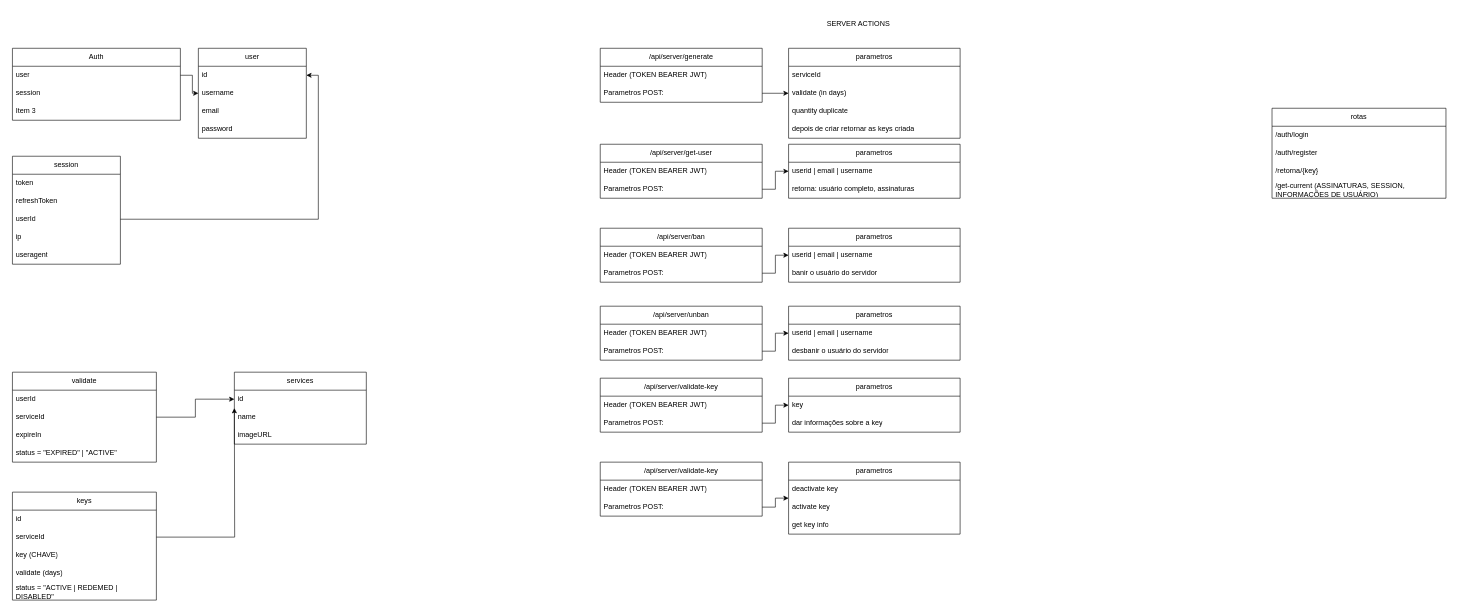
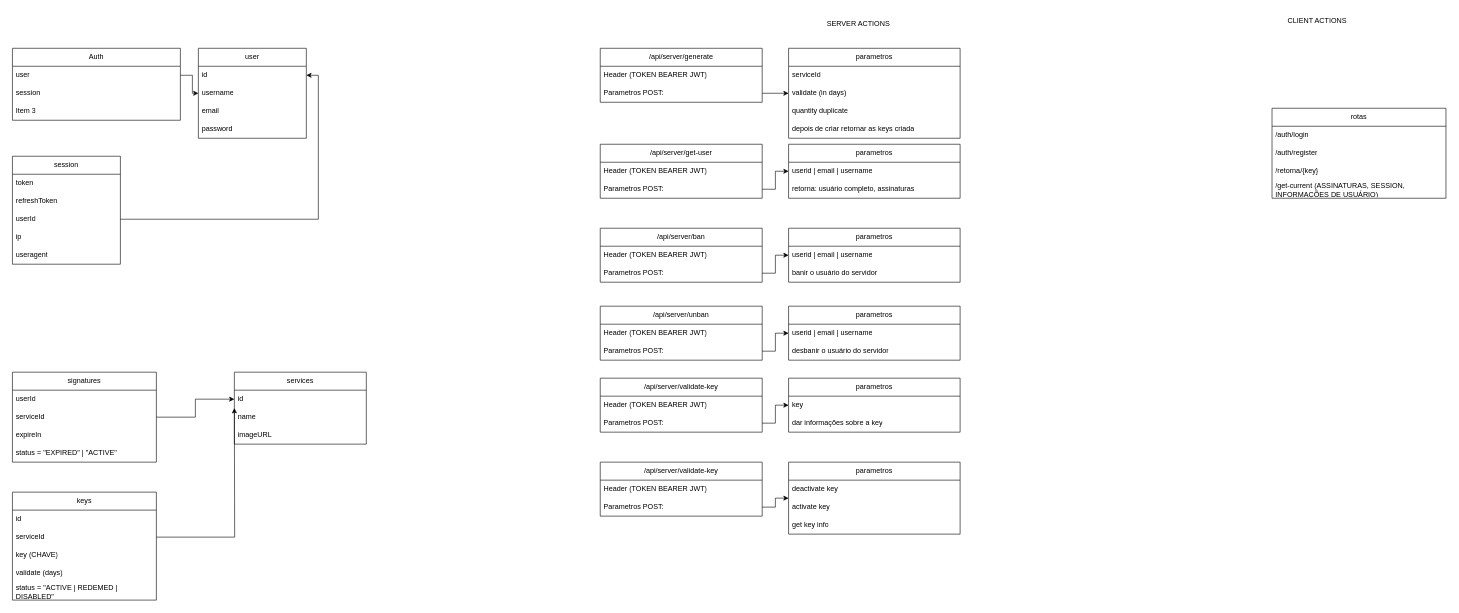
+ <mxCell id="45" value="CLIENT ACTIONS" style="text;html=1;align=center;verticalAlign=middle;resizable=0;points=[];autosize=1;strokeColor=none;fillColor=none;" parent="1" vertex="1"><mxGeometry x="2135" y="20" width="120" height="30" as="geometry" /></mxCell>
- <mxCell id="63" value="validate" style="swimlane;fontStyle=0;childLayout=stackLayout;horizontal=1;startSize=30;horizontalStack=0;resizeParent=1;resizeParentMax=0;resizeLast=0;collapsible=1;marginBottom=0;whiteSpace=wrap;html=1;" parent="1" vertex="1"><mxGeometry x="20" y="620" width="240" height="150" as="geometry" /></mxCell>
+ <mxCell id="63" value="signatures" style="swimlane;fontStyle=0;childLayout=stackLayout;horizontal=1;startSize=30;horizontalStack=0;resizeParent=1;resizeParentMax=0;resizeLast=0;collapsible=1;marginBottom=0;whiteSpace=wrap;html=1;" parent="1" vertex="1"><mxGeometry x="20" y="620" width="240" height="150" as="geometry" /></mxCell>
